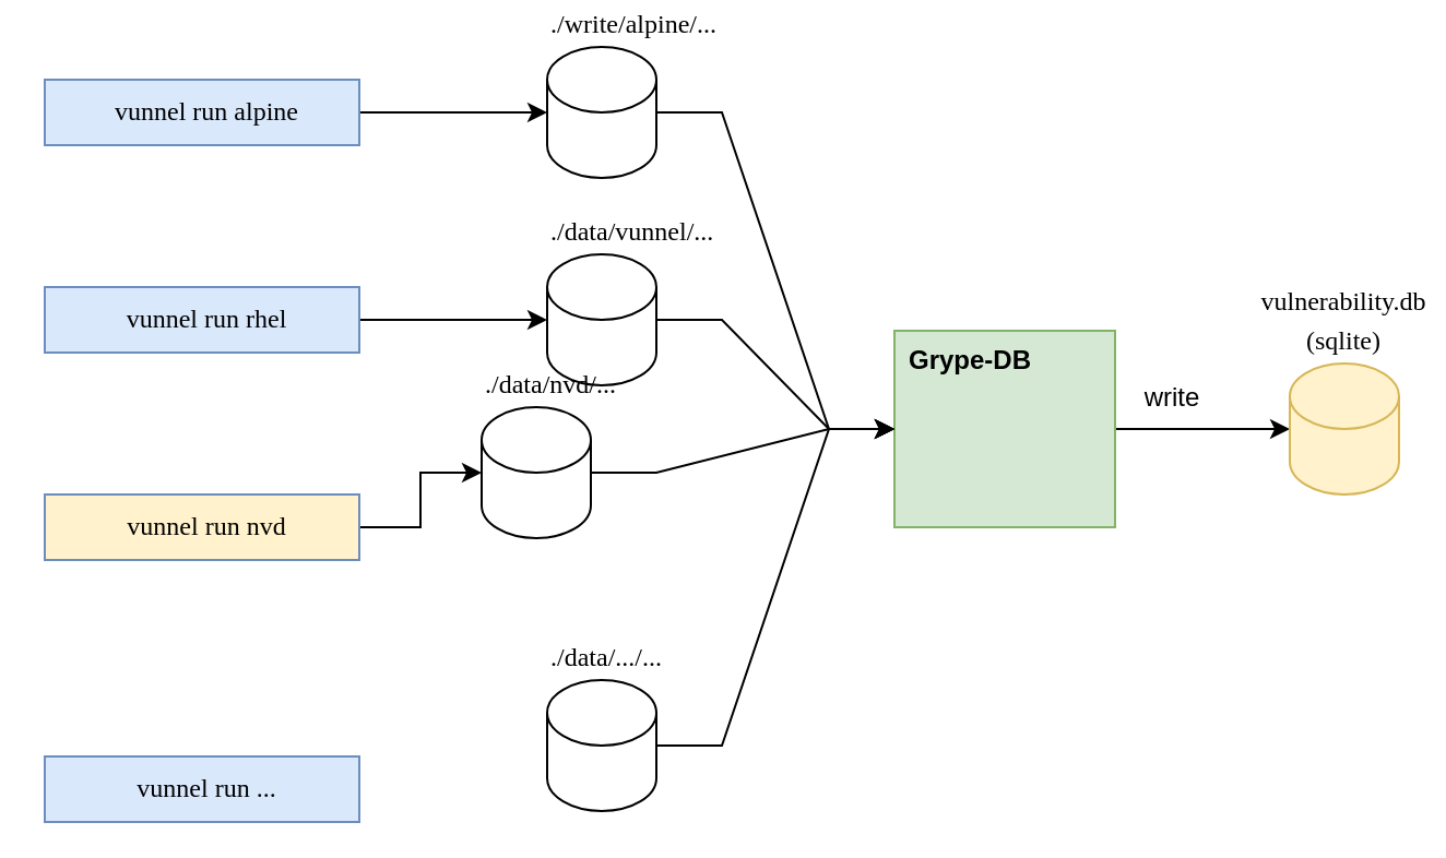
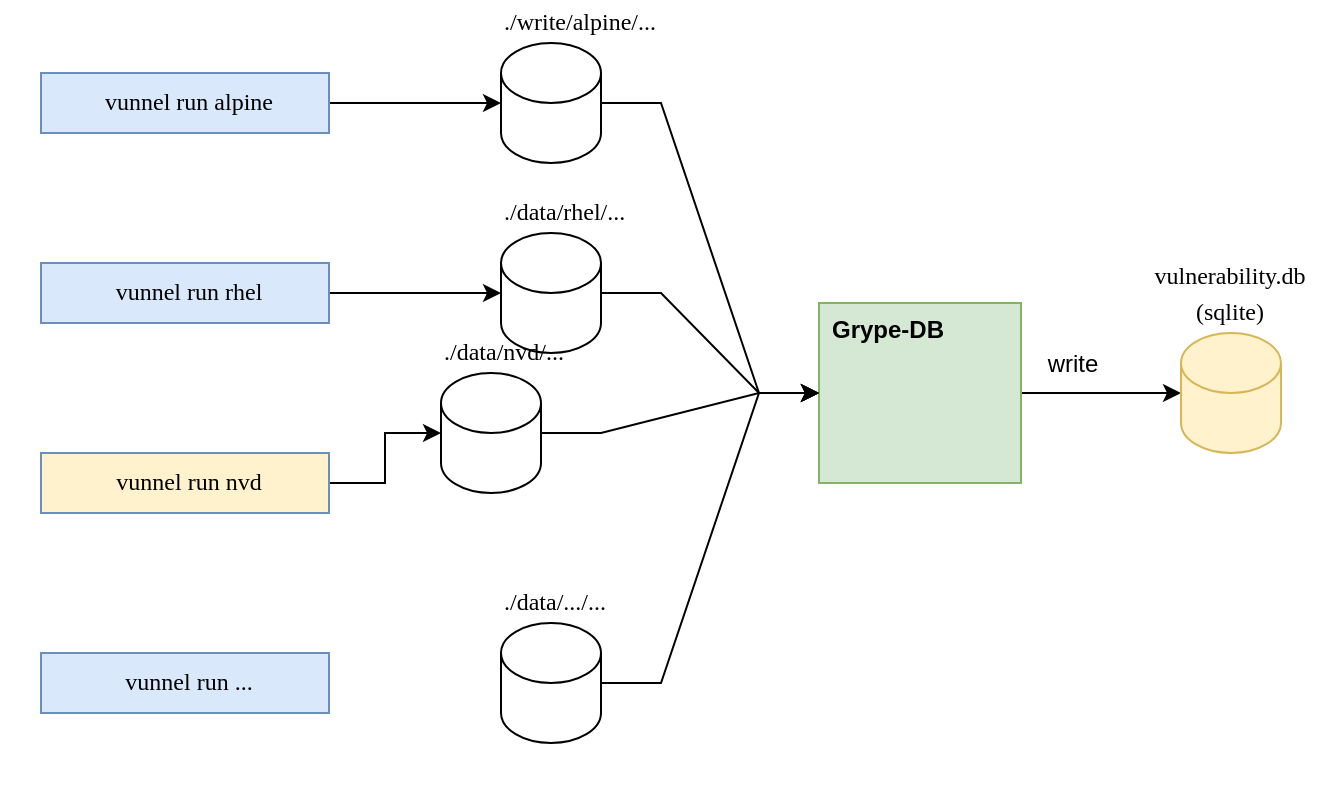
- <mxCell id="8" value="&lt;font style=&quot;font-size: 12px;&quot; data-font-src=&quot;https://fonts.googleapis.com/css?family=Roboto+Mono&quot; face=&quot;Roboto Mono&quot;&gt;./data/vunnel/...&lt;/font&gt;" style="shape=cylinder3;whiteSpace=wrap;html=1;boundedLbl=1;backgroundOutline=1;size=15;fontFamily=Helvetica;fontSize=15;labelPosition=center;verticalLabelPosition=top;align=left;verticalAlign=bottom;" parent="1" vertex="1"><mxGeometry x="250" y="115" width="50" height="60" as="geometry" /></mxCell>
+ <mxCell id="8" value="&lt;font style=&quot;font-size: 12px;&quot; data-font-src=&quot;https://fonts.googleapis.com/css?family=Roboto+Mono&quot; face=&quot;Roboto Mono&quot;&gt;./data/rhel/...&lt;/font&gt;" style="shape=cylinder3;whiteSpace=wrap;html=1;boundedLbl=1;backgroundOutline=1;size=15;fontFamily=Helvetica;fontSize=15;labelPosition=center;verticalLabelPosition=top;align=left;verticalAlign=bottom;" parent="1" vertex="1"><mxGeometry x="250" y="115" width="50" height="60" as="geometry" /></mxCell>
- <mxCell id="20" value="&lt;font data-font-src=&quot;https://fonts.googleapis.com/css?family=Roboto+Mono&quot; face=&quot;Roboto Mono&quot;&gt;vunnel run ...&lt;/font&gt;" style="rounded=0;whiteSpace=wrap;html=1;fontFamily=Helvetica;verticalAlign=middle;align=center;spacingLeft=5;fillColor=#dae8fc;strokeColor=#6c8ebf;" parent="1" vertex="1"><mxGeometry x="20" y="345" width="144" height="30" as="geometry" /></mxCell>
+ <mxCell id="20" value="&lt;font data-font-src=&quot;https://fonts.googleapis.com/css?family=Roboto+Mono&quot; face=&quot;Roboto Mono&quot;&gt;vunnel run ...&lt;/font&gt;" style="rounded=0;whiteSpace=wrap;html=1;fontFamily=Helvetica;verticalAlign=middle;align=center;spacingLeft=5;fillColor=#dae8fc;strokeColor=#6c8ebf;" parent="1" vertex="1"><mxGeometry x="20" y="325" width="144" height="30" as="geometry" /></mxCell>
